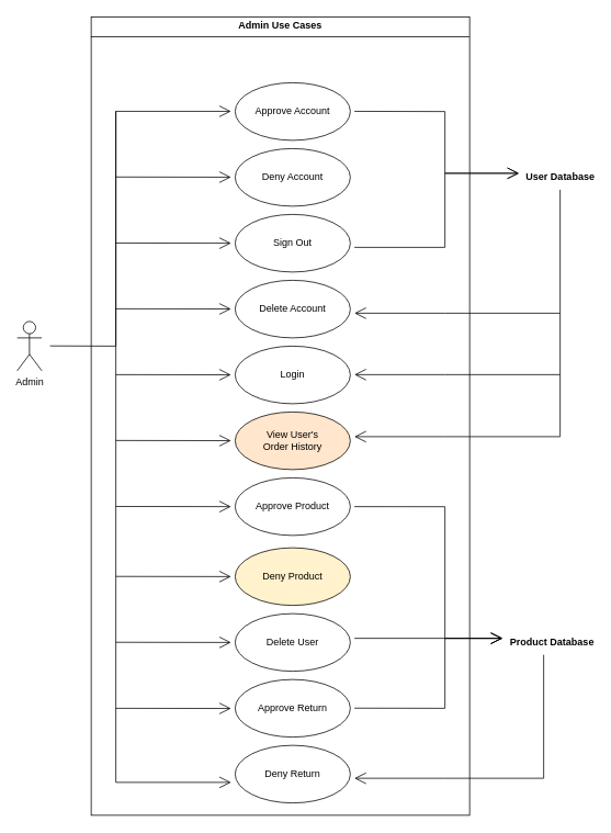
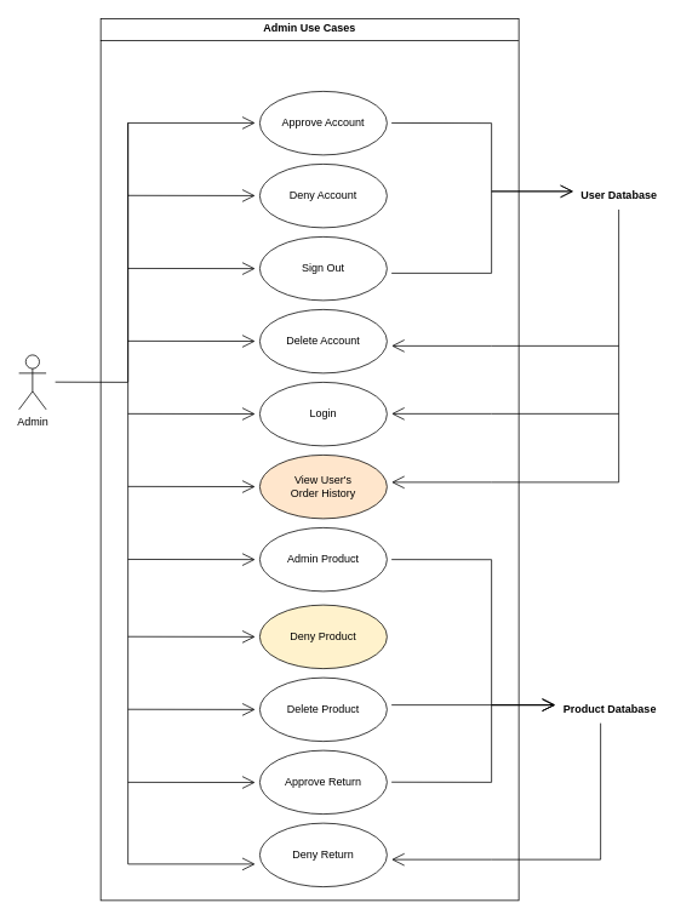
- <mxCell id="7" value="Approve Product" style="ellipse;whiteSpace=wrap;html=1;" vertex="1" parent="1"><mxGeometry x="285" y="580" width="140" height="70" as="geometry" /></mxCell>
+ <mxCell id="7" value="Admin Product" style="ellipse;whiteSpace=wrap;html=1;" vertex="1" parent="1"><mxGeometry x="285" y="580" width="140" height="70" as="geometry" /></mxCell>
- <mxCell id="9" value="Delete User" style="ellipse;whiteSpace=wrap;html=1;" vertex="1" parent="1"><mxGeometry x="285" y="745" width="140" height="70" as="geometry" /></mxCell>
+ <mxCell id="9" value="Delete Product" style="ellipse;whiteSpace=wrap;html=1;" vertex="1" parent="1"><mxGeometry x="285" y="745" width="140" height="70" as="geometry" /></mxCell>
